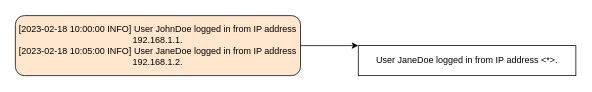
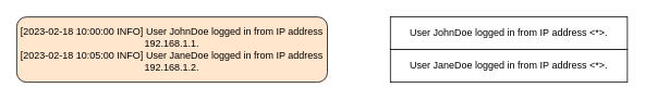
+ <mxCell id="3" value="User JohnDoe logged in from IP address &lt;*&gt;." style="rounded=0;whiteSpace=wrap;html=1;" vertex="1" parent="1"><mxGeometry x="477" y="20" width="290" height="40" as="geometry" /></mxCell>
- <mxCell id="5" value="" style="endArrow=classic;html=1;rounded=0;entryX=0;entryY=0;entryDx=0;entryDy=0;exitX=1;exitY=0.5;exitDx=0;exitDy=0;" edge="1" parent="1" source="2" target="4"><mxGeometry width="50" height="50" relative="1" as="geometry"><mxPoint x="400" y="70" as="sourcePoint" /><mxPoint x="450" y="20" as="targetPoint" /></mxGeometry></mxCell>
